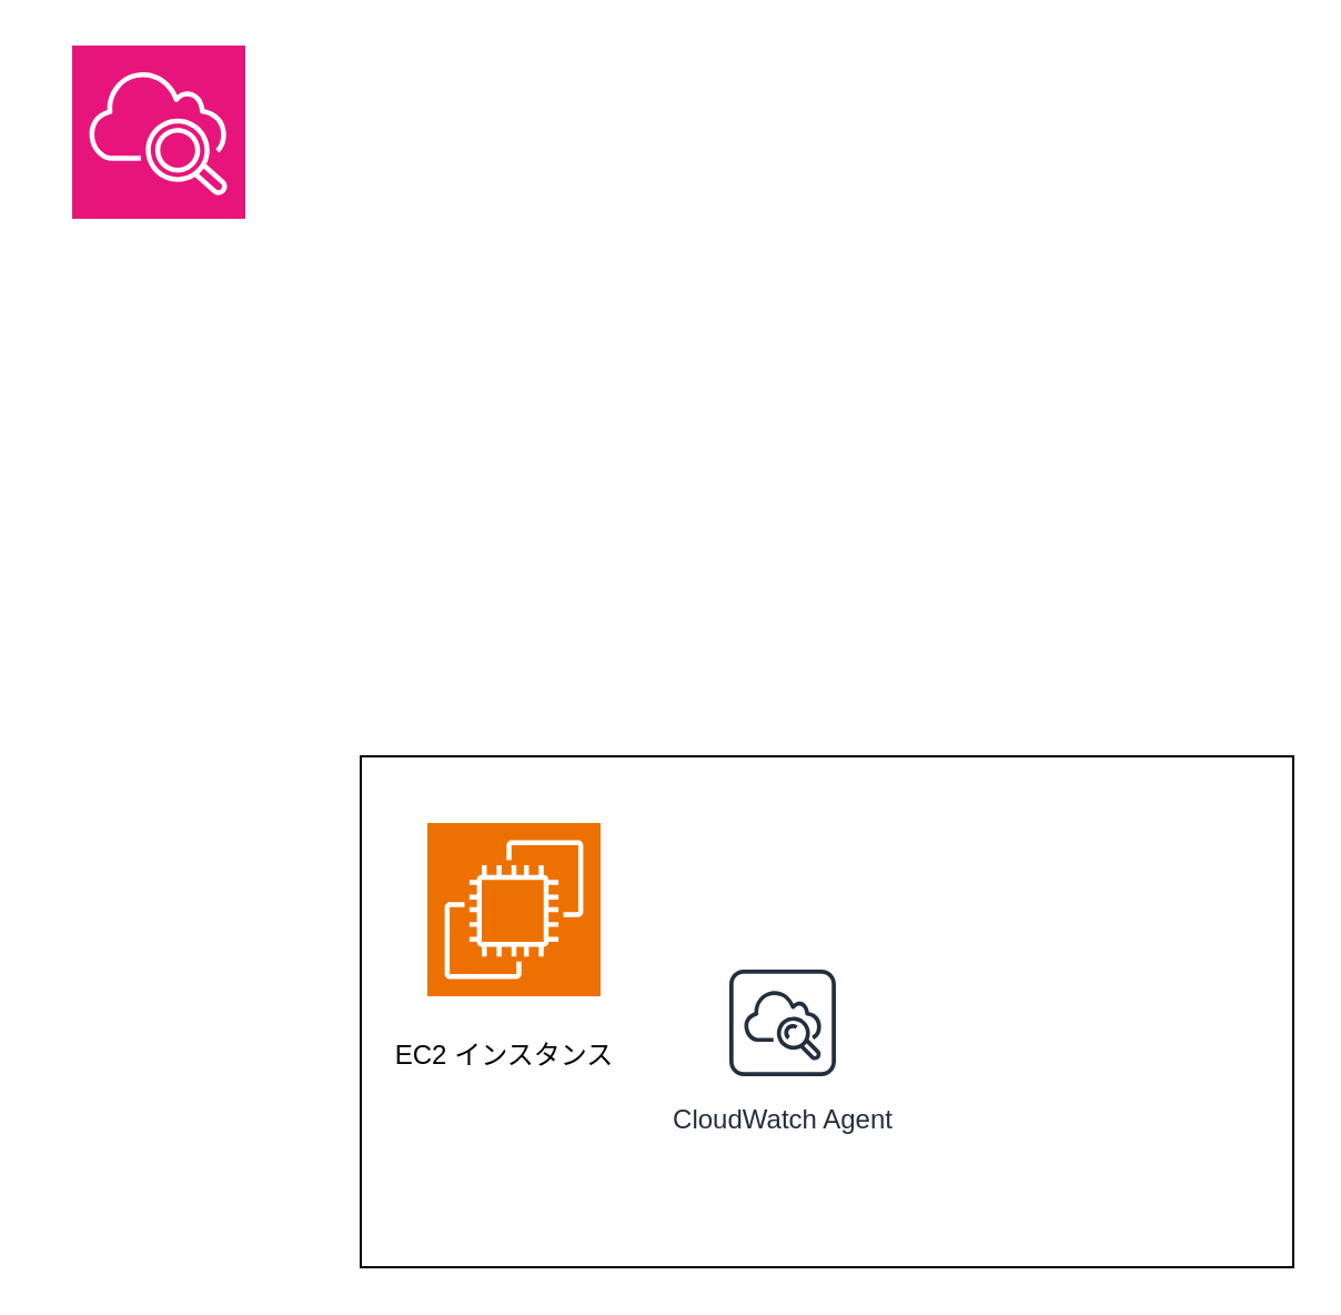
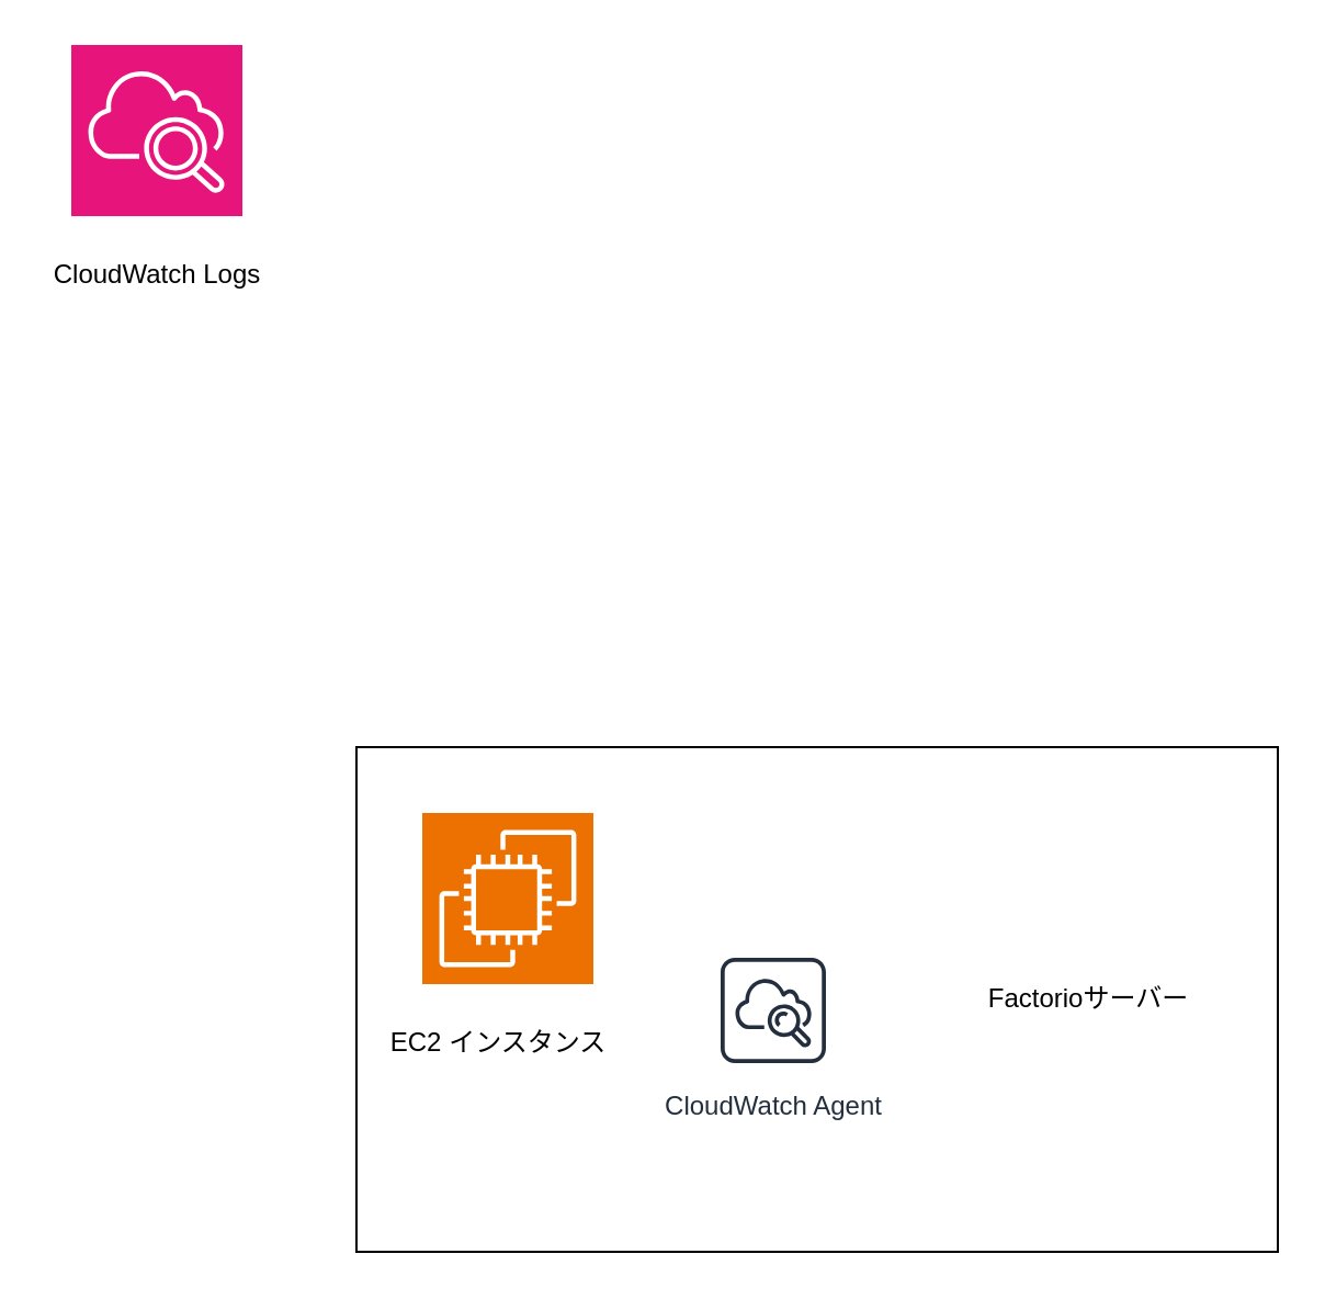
+ <mxCell id="6" value="CloudWatch Logs" style="text;html=1;align=center;verticalAlign=middle;whiteSpace=wrap;rounded=0;" vertex="1" parent="1"><mxGeometry x="20.5" y="110" width="101" height="30" as="geometry" /></mxCell>
+ <mxCell id="8" value="Factorioサーバー" style="text;html=1;align=center;verticalAlign=middle;whiteSpace=wrap;rounded=0;" vertex="1" parent="1"><mxGeometry x="443" y="440" width="106" height="30" as="geometry" /></mxCell>
